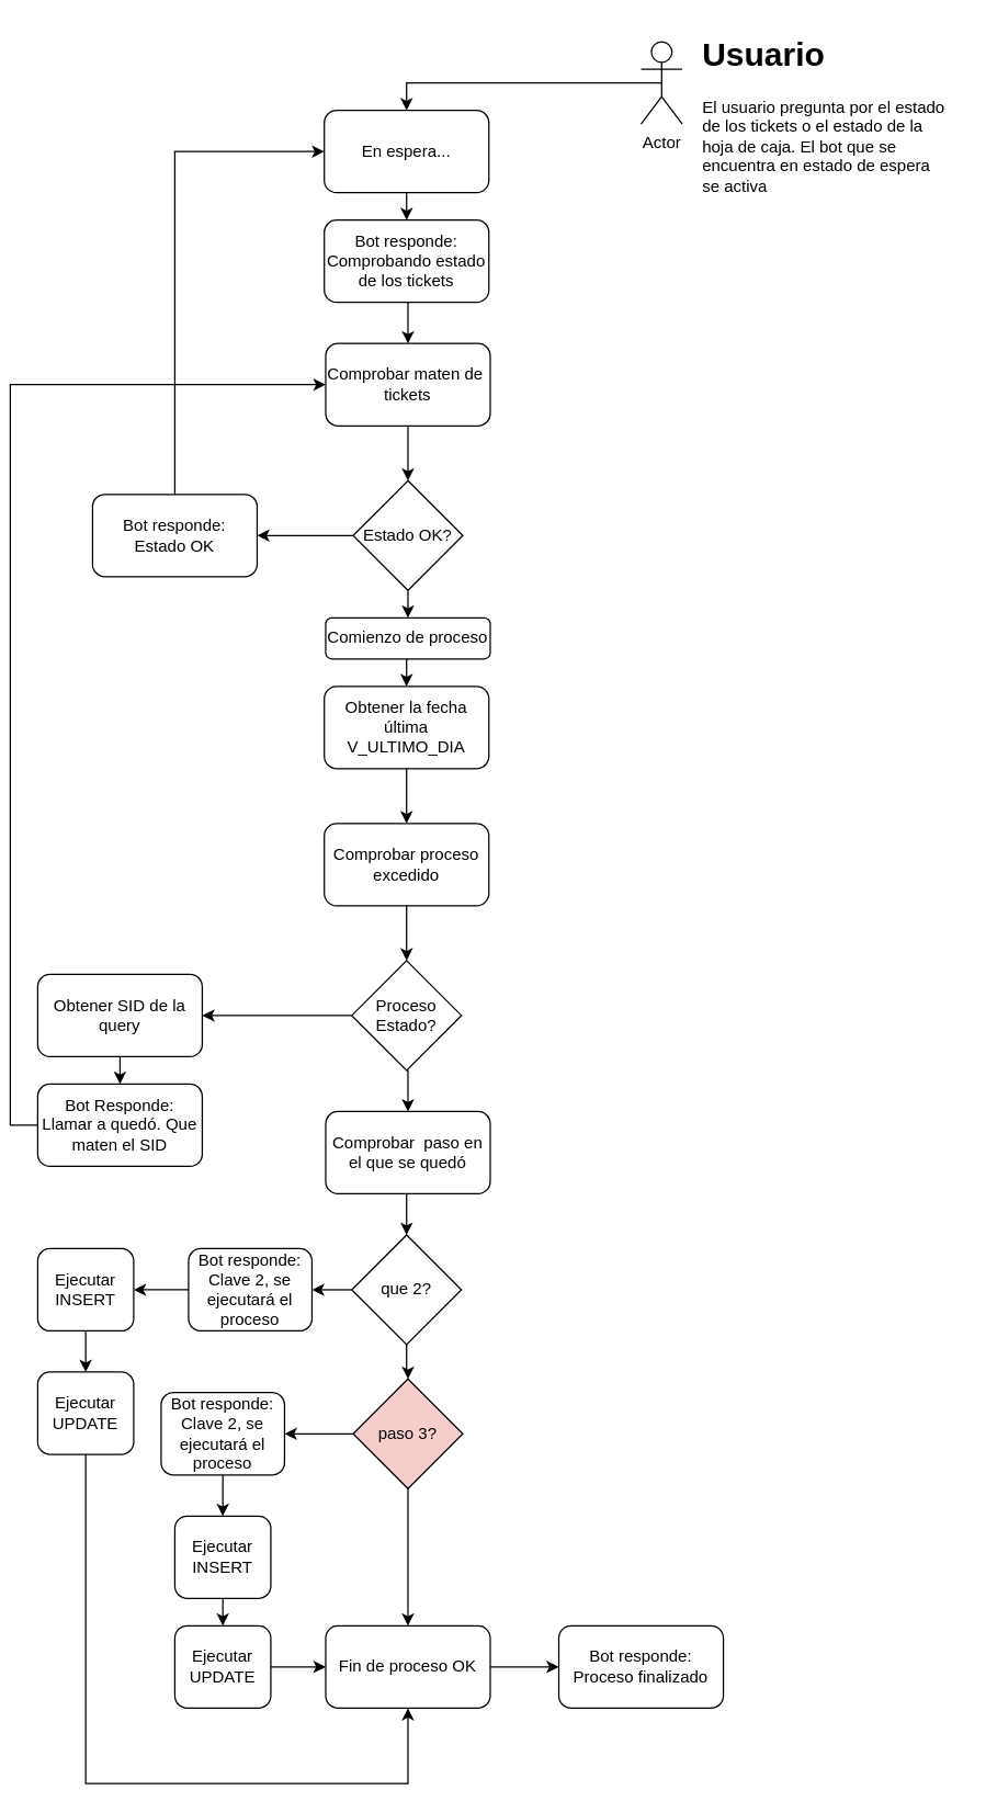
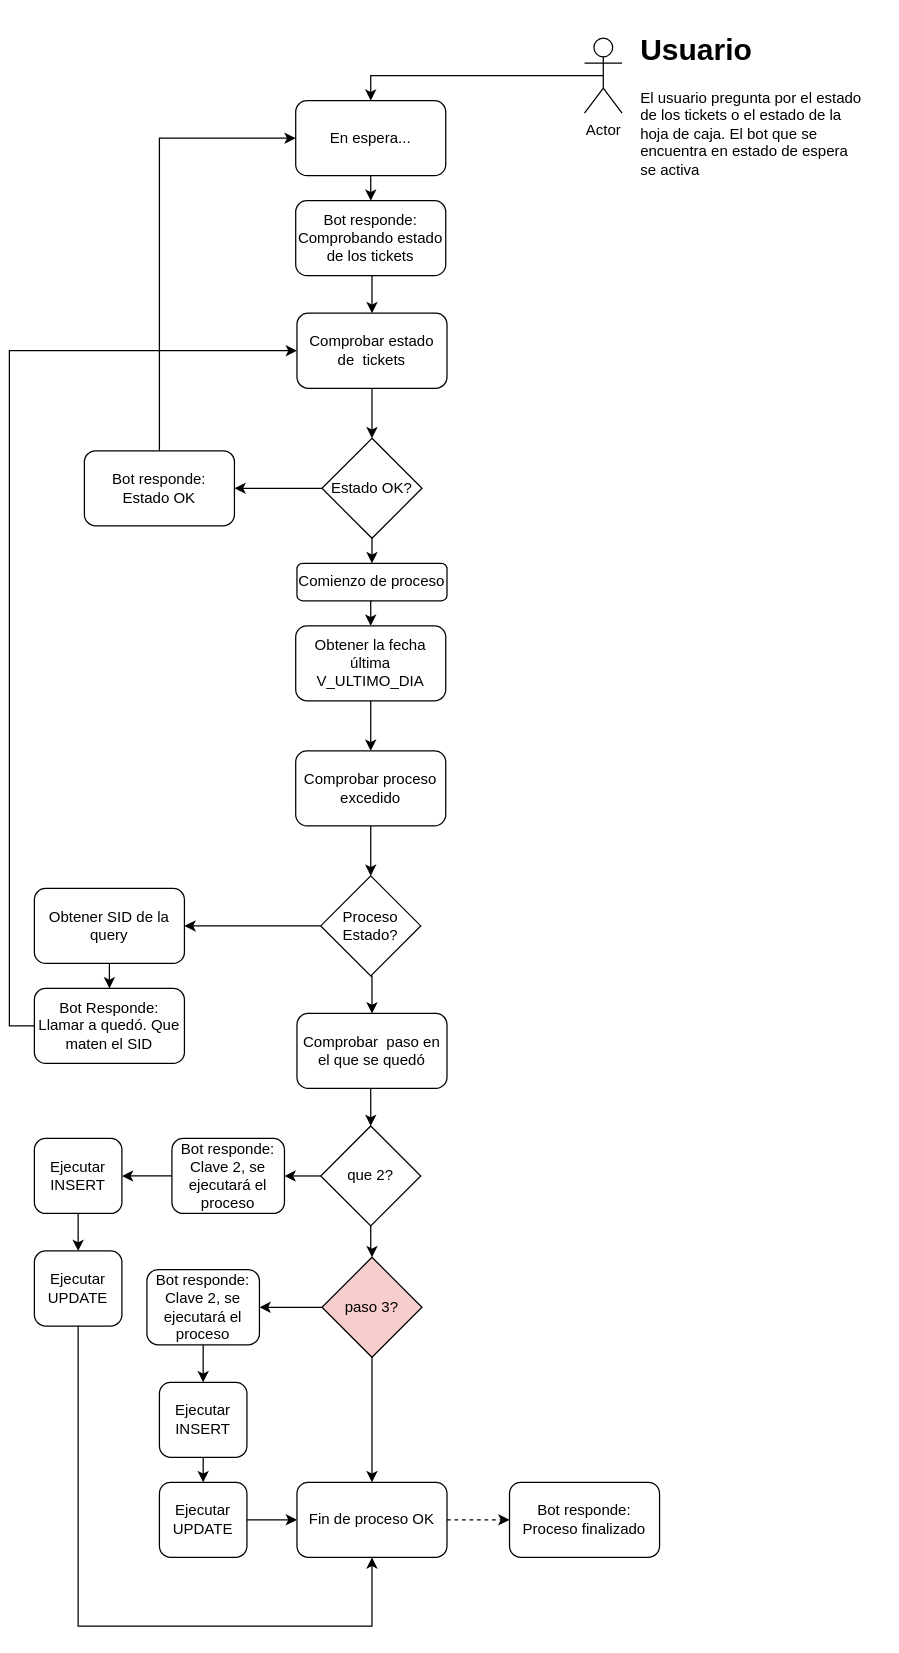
- <mxCell id="10" value="Comprobar maten de&amp;nbsp; tickets" style="rounded=1;whiteSpace=wrap;html=1;" vertex="1" parent="1"><mxGeometry x="230" y="250" width="120" height="60" as="geometry" /></mxCell>
+ <mxCell id="10" value="Comprobar estado de&amp;nbsp; tickets" style="rounded=1;whiteSpace=wrap;html=1;" vertex="1" parent="1"><mxGeometry x="230" y="250" width="120" height="60" as="geometry" /></mxCell>
- <mxCell id="4" style="edgeStyle=orthogonalEdgeStyle;rounded=0;orthogonalLoop=1;jettySize=auto;html=1;exitX=1;exitY=0.5;exitDx=0;exitDy=0;entryX=0;entryY=0.5;entryDx=0;entryDy=0;" edge="1" parent="1" source="5" target="38"><mxGeometry relative="1" as="geometry" /></mxCell>
+ <mxCell id="4" style="edgeStyle=orthogonalEdgeStyle;rounded=0;orthogonalLoop=1;jettySize=auto;html=1;exitX=1;exitY=0.5;exitDx=0;exitDy=0;entryX=0;entryY=0.5;entryDx=0;entryDy=0;dashed=1;" edge="1" parent="1" source="5" target="38"><mxGeometry relative="1" as="geometry" /></mxCell>
